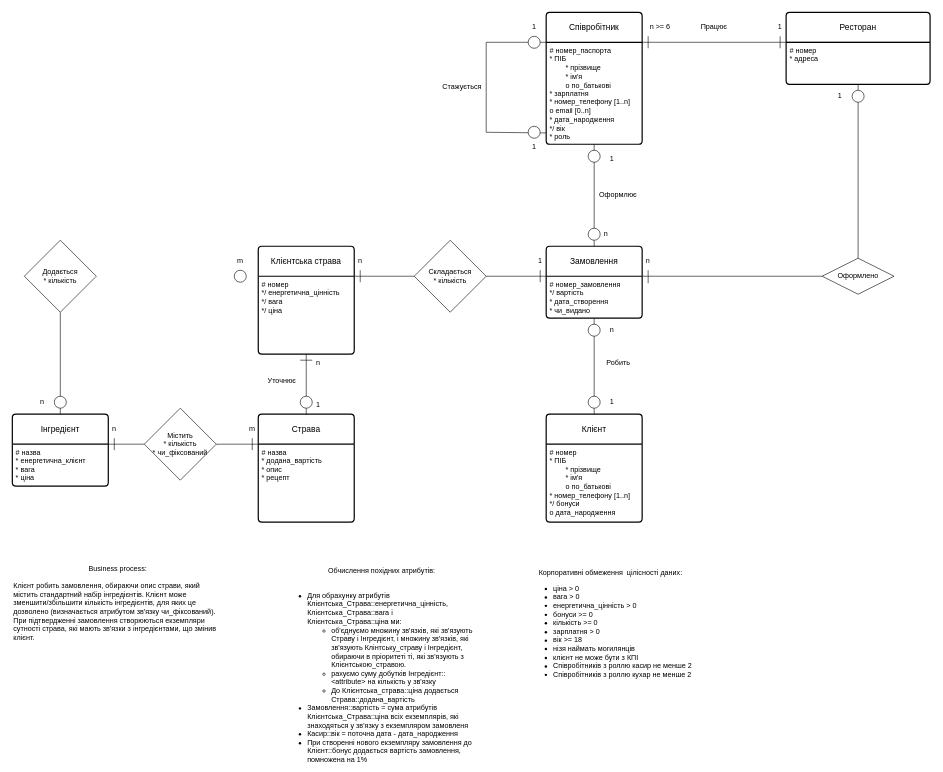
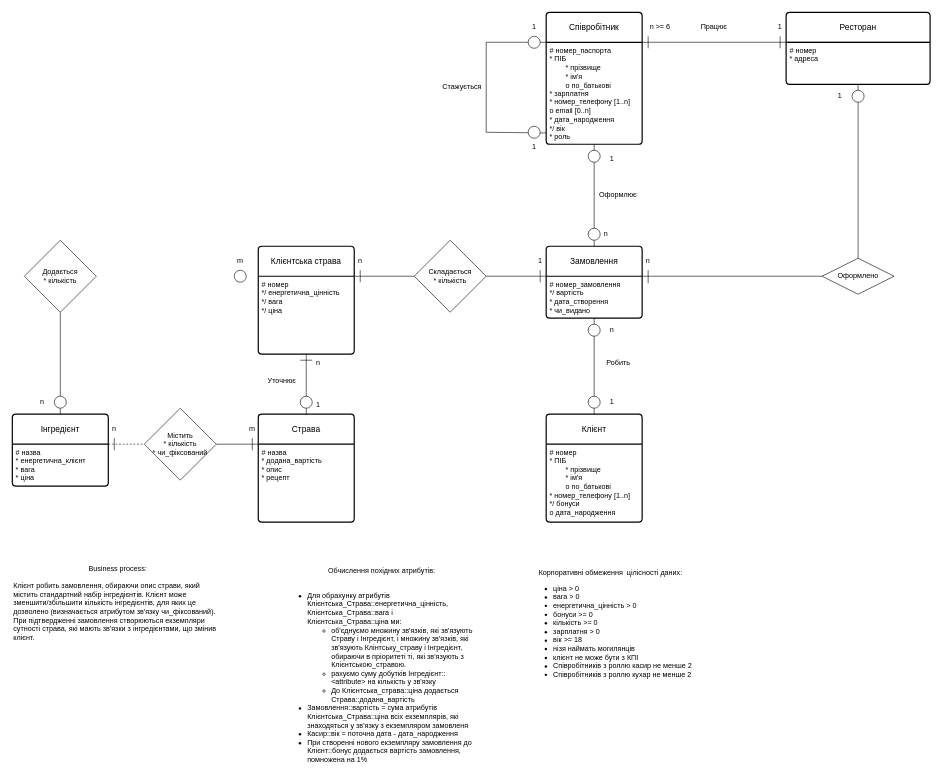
- <mxCell id="10" value="" style="endArrow=none;html=1;rounded=0;exitX=1;exitY=0;exitDx=0;exitDy=0;entryX=0;entryY=0.5;entryDx=0;entryDy=0;" parent="1" source="3" target="8" edge="1"><mxGeometry width="50" height="50" relative="1" as="geometry"><mxPoint x="380" y="730" as="sourcePoint" /><mxPoint x="440" y="731" as="targetPoint" /></mxGeometry></mxCell>
+ <mxCell id="10" value="" style="endArrow=none;html=1;rounded=0;exitX=1;exitY=0;exitDx=0;exitDy=0;entryX=0;entryY=0.5;entryDx=0;entryDy=0;dashed=1;" parent="1" source="3" target="8" edge="1"><mxGeometry width="50" height="50" relative="1" as="geometry"><mxPoint x="380" y="730" as="sourcePoint" /><mxPoint x="440" y="731" as="targetPoint" /></mxGeometry></mxCell>
